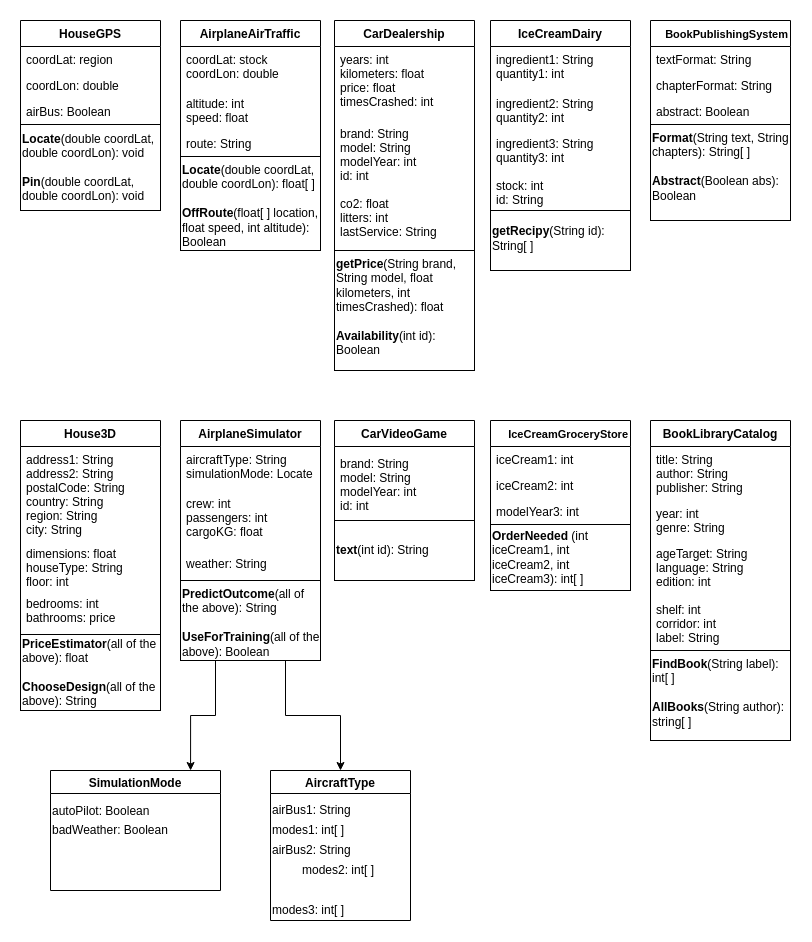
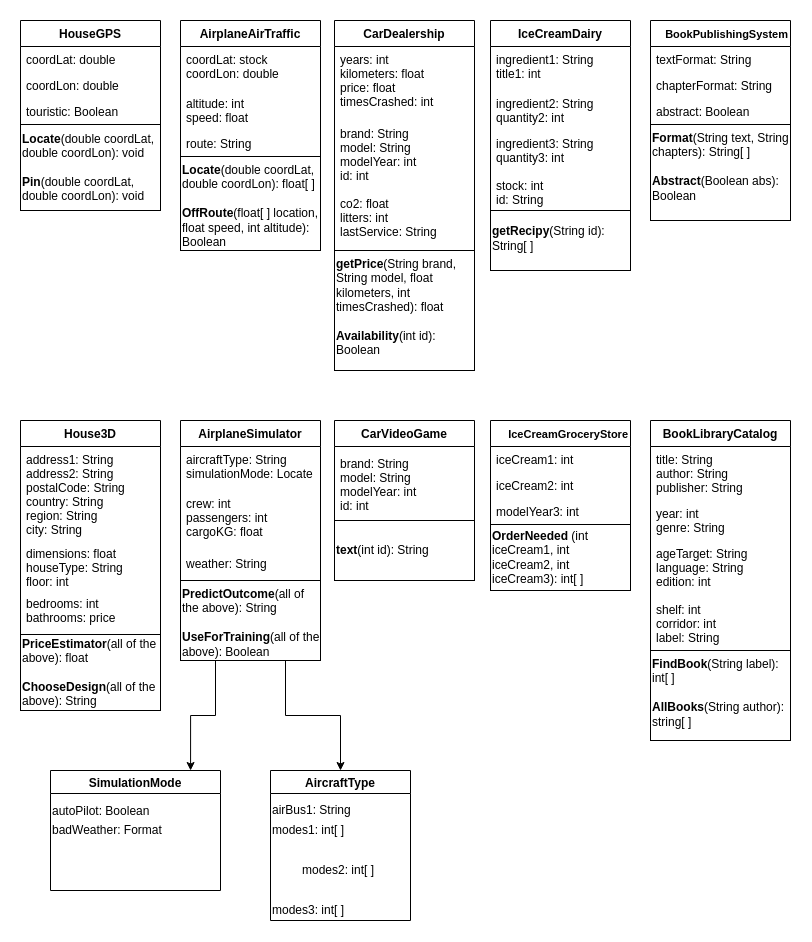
- <mxCell id="3" value="coordLat: region" style="text;strokeColor=none;fillColor=none;align=left;verticalAlign=top;spacingLeft=4;spacingRight=4;overflow=hidden;rotatable=0;points=[[0,0.5],[1,0.5]];portConstraint=eastwest;" vertex="1" parent="2"><mxGeometry y="26" width="140" height="26" as="geometry" /></mxCell>
+ <mxCell id="3" value="coordLat: double" style="text;strokeColor=none;fillColor=none;align=left;verticalAlign=top;spacingLeft=4;spacingRight=4;overflow=hidden;rotatable=0;points=[[0,0.5],[1,0.5]];portConstraint=eastwest;" vertex="1" parent="2"><mxGeometry y="26" width="140" height="26" as="geometry" /></mxCell>
- <mxCell id="15" value="ingredient1: String&#10;quantity1: int&#10;" style="text;strokeColor=none;fillColor=none;align=left;verticalAlign=top;spacingLeft=4;spacingRight=4;overflow=hidden;rotatable=0;points=[[0,0.5],[1,0.5]];portConstraint=eastwest;" vertex="1" parent="14"><mxGeometry y="26" width="140" height="44" as="geometry" /></mxCell>
+ <mxCell id="15" value="ingredient1: String&#10;title1: int&#10;" style="text;strokeColor=none;fillColor=none;align=left;verticalAlign=top;spacingLeft=4;spacingRight=4;overflow=hidden;rotatable=0;points=[[0,0.5],[1,0.5]];portConstraint=eastwest;" vertex="1" parent="14"><mxGeometry y="26" width="140" height="44" as="geometry" /></mxCell>
- <mxCell id="5" value="airBus: Boolean" style="text;strokeColor=none;fillColor=none;align=left;verticalAlign=top;spacingLeft=4;spacingRight=4;overflow=hidden;rotatable=0;points=[[0,0.5],[1,0.5]];portConstraint=eastwest;" vertex="1" parent="2"><mxGeometry y="78" width="140" height="26" as="geometry" /></mxCell>
+ <mxCell id="5" value="touristic: Boolean" style="text;strokeColor=none;fillColor=none;align=left;verticalAlign=top;spacingLeft=4;spacingRight=4;overflow=hidden;rotatable=0;points=[[0,0.5],[1,0.5]];portConstraint=eastwest;" vertex="1" parent="2"><mxGeometry y="78" width="140" height="26" as="geometry" /></mxCell>
- <mxCell id="44" value="badWeather: Boolean" style="text;html=1;align=left;verticalAlign=middle;resizable=0;points=[];autosize=1;fontSize=12;" vertex="1" parent="42"><mxGeometry y="50" width="130" height="20" as="geometry" /></mxCell>
+ <mxCell id="44" value="badWeather: Format" style="text;html=1;align=left;verticalAlign=middle;resizable=0;points=[];autosize=1;fontSize=12;" vertex="1" parent="42"><mxGeometry y="50" width="130" height="20" as="geometry" /></mxCell>
- <mxCell id="67" value="airBus2: String" style="text;html=1;strokeColor=none;fillColor=none;align=left;verticalAlign=middle;whiteSpace=wrap;rounded=0;fontSize=12;" vertex="1" parent="63"><mxGeometry y="70" width="140" height="20" as="geometry" /></mxCell>
